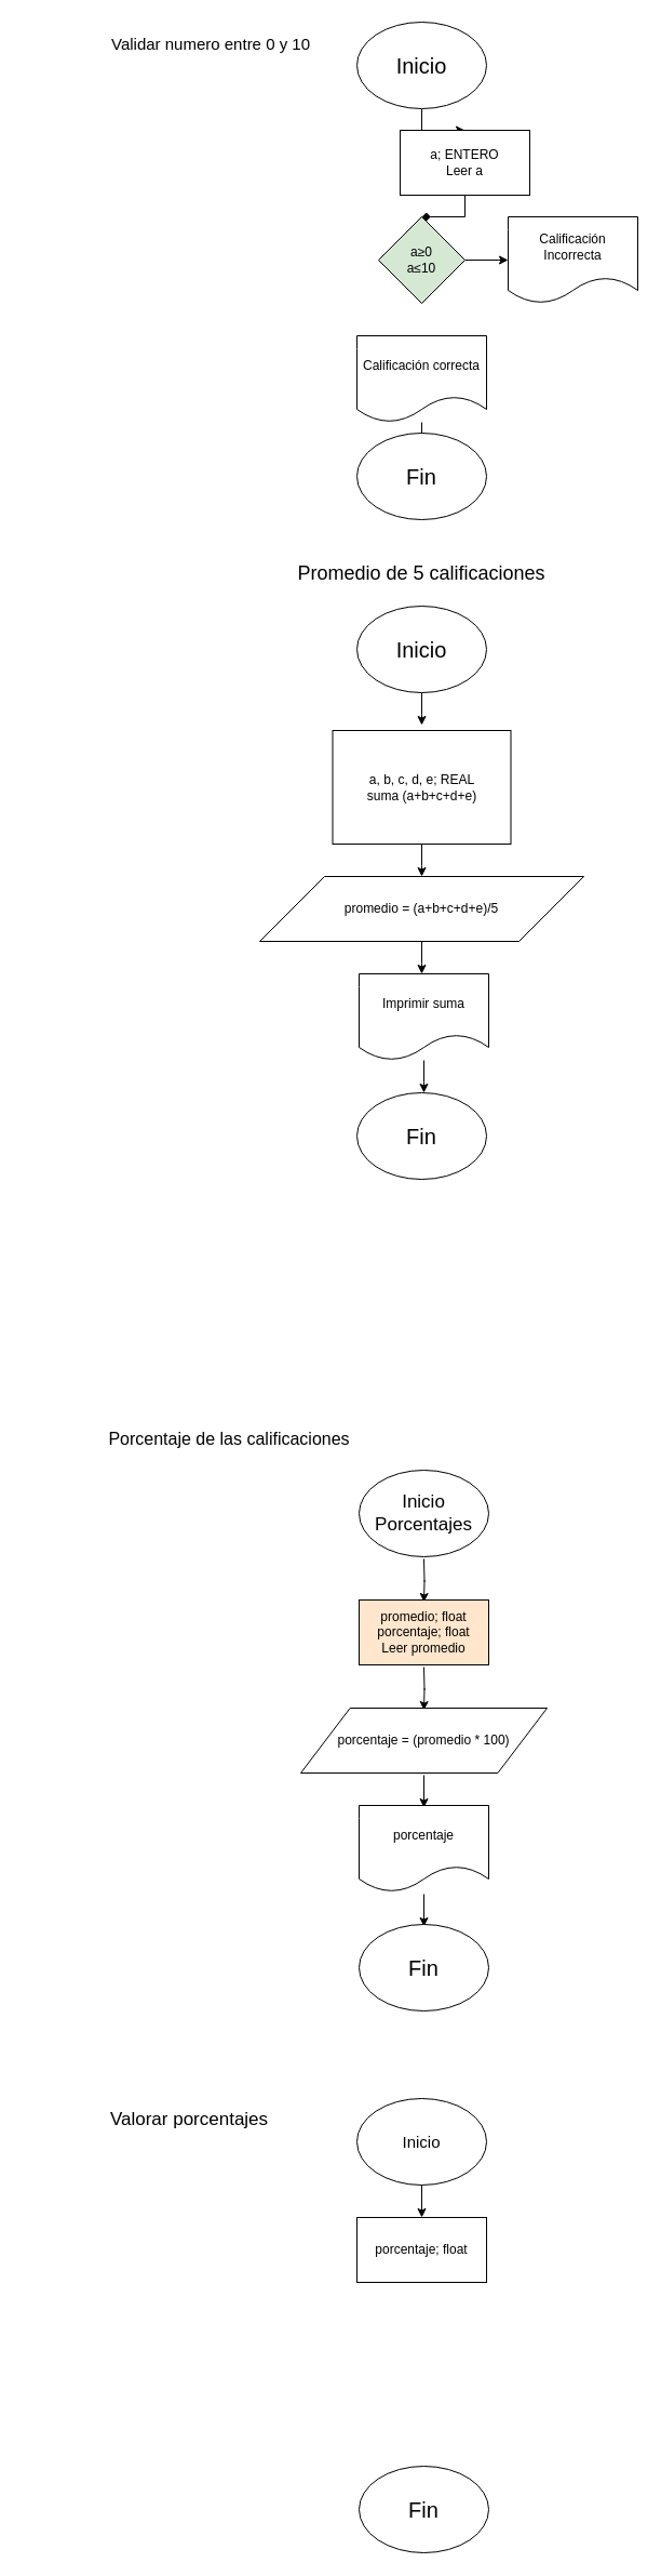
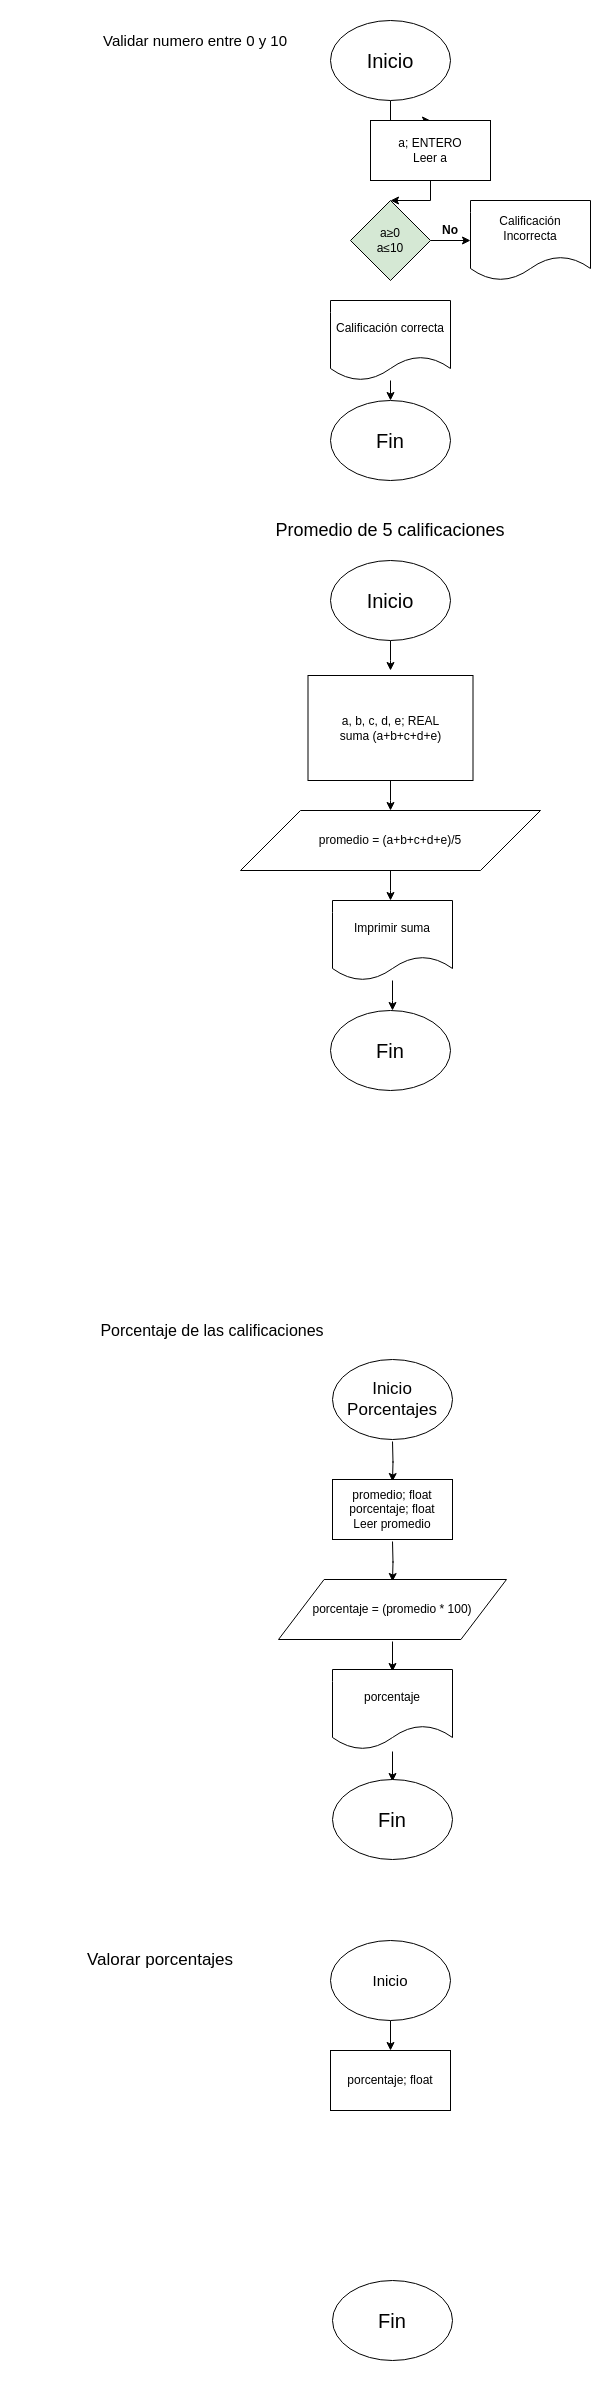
- <mxCell id="4" style="edgeStyle=orthogonalEdgeStyle;rounded=0;orthogonalLoop=1;jettySize=auto;html=1;endArrow=diamond;" edge="1" parent="1" source="5" target="7"><mxGeometry relative="1" as="geometry"><mxPoint x="390" y="210" as="targetPoint" /></mxGeometry></mxCell>
+ <mxCell id="4" style="edgeStyle=orthogonalEdgeStyle;rounded=0;orthogonalLoop=1;jettySize=auto;html=1;" edge="1" parent="1" source="5" target="7"><mxGeometry relative="1" as="geometry"><mxPoint x="390" y="210" as="targetPoint" /></mxGeometry></mxCell>
+ <mxCell id="13" value="&lt;b&gt;No&lt;/b&gt;" style="text;html=1;strokeColor=none;fillColor=none;align=center;verticalAlign=middle;whiteSpace=wrap;rounded=0;" vertex="1" parent="1"><mxGeometry x="430" y="220" width="40" height="20" as="geometry" /></mxCell>
- <mxCell id="10" value="Calificación correcta" style="shape=document;whiteSpace=wrap;html=1;boundedLbl=1;" vertex="1" parent="1"><mxGeometry x="330" y="310" width="120" height="80" as="geometry" /></mxCell>
+ <mxCell id="10" value="Calificación correcta" style="shape=document;whiteSpace=wrap;html=1;boundedLbl=1;" vertex="1" parent="1"><mxGeometry x="330" y="300" width="120" height="80" as="geometry" /></mxCell>
- <mxCell id="22" value="promedio; float&lt;br&gt;porcentaje; float&lt;br&gt;Leer promedio" style="rounded=0;whiteSpace=wrap;html=1;fillColor=#ffe6cc;" vertex="1" parent="1"><mxGeometry x="332" y="1479" width="120" height="60" as="geometry" /></mxCell>
+ <mxCell id="22" value="promedio; float&lt;br&gt;porcentaje; float&lt;br&gt;Leer promedio" style="rounded=0;whiteSpace=wrap;html=1;" vertex="1" parent="1"><mxGeometry x="332" y="1479" width="120" height="60" as="geometry" /></mxCell>
- <mxCell id="34" value="&lt;font style=&quot;font-size: 17px&quot;&gt;Valorar porcentajes&lt;/font&gt;" style="text;html=1;strokeColor=none;fillColor=none;align=center;verticalAlign=middle;whiteSpace=wrap;rounded=0;" vertex="1" parent="1"><mxGeometry x="35" y="1950" width="280" height="20" as="geometry" /></mxCell>
+ <mxCell id="34" value="&lt;font style=&quot;font-size: 17px&quot;&gt;Valorar porcentajes&lt;/font&gt;" style="text;html=1;strokeColor=none;fillColor=none;align=center;verticalAlign=middle;whiteSpace=wrap;rounded=0;" vertex="1" parent="1"><mxGeometry x="20" y="1950" width="280" height="20" as="geometry" /></mxCell>
